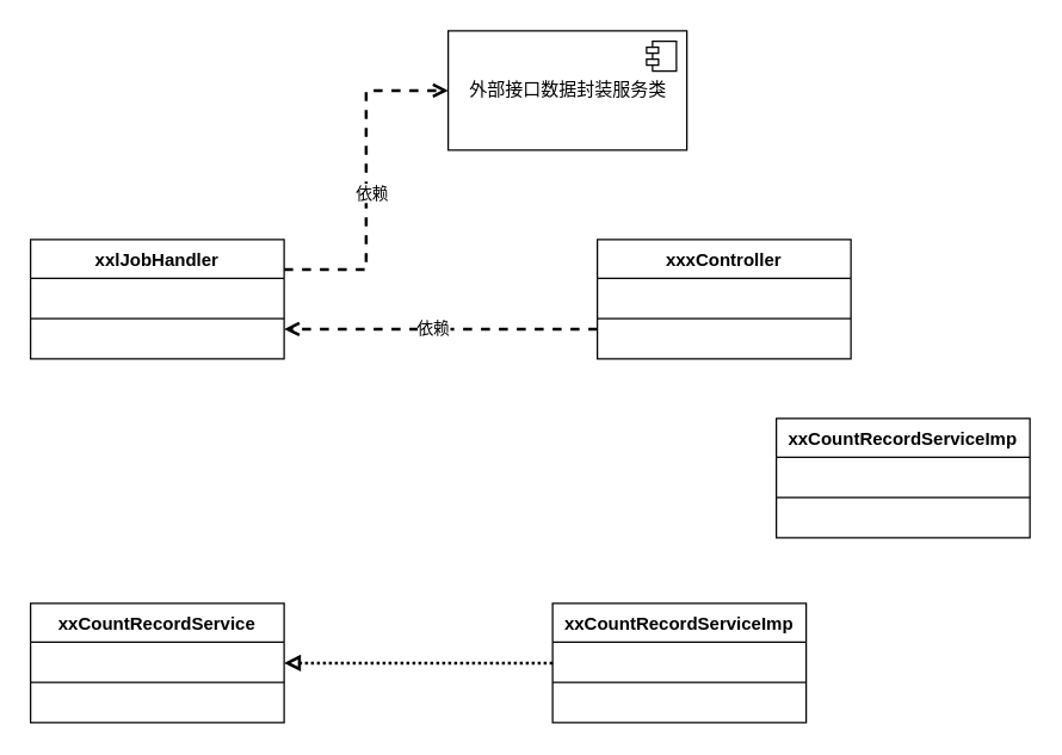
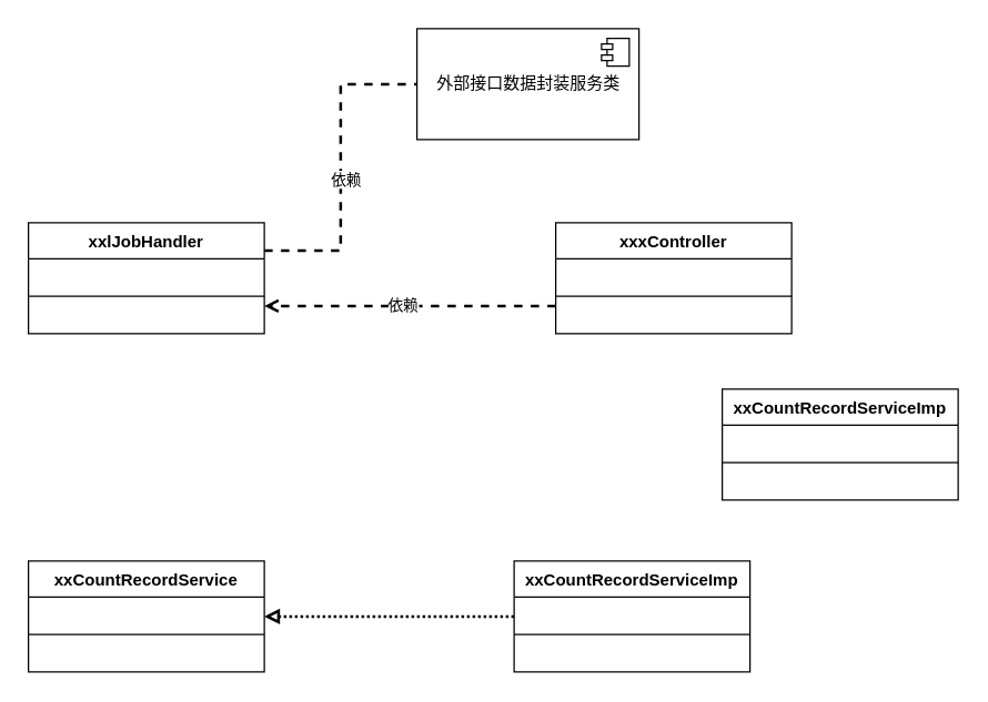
- <mxCell id="2" style="edgeStyle=orthogonalEdgeStyle;rounded=0;orthogonalLoop=1;jettySize=auto;html=1;exitX=1;exitY=0.25;exitDx=0;exitDy=0;entryX=0;entryY=0.5;entryDx=0;entryDy=0;dashed=1;endArrow=open;endFill=0;strokeWidth=2;" edge="1" parent="1" source="4" target="17"><mxGeometry relative="1" as="geometry" /></mxCell>
+ <mxCell id="2" style="edgeStyle=orthogonalEdgeStyle;rounded=0;orthogonalLoop=1;jettySize=auto;html=1;exitX=1;exitY=0.25;exitDx=0;exitDy=0;entryX=0;entryY=0.5;entryDx=0;entryDy=0;dashed=1;endArrow=none;endFill=0;strokeWidth=2;" edge="1" parent="1" source="4" target="17"><mxGeometry relative="1" as="geometry" /></mxCell>
